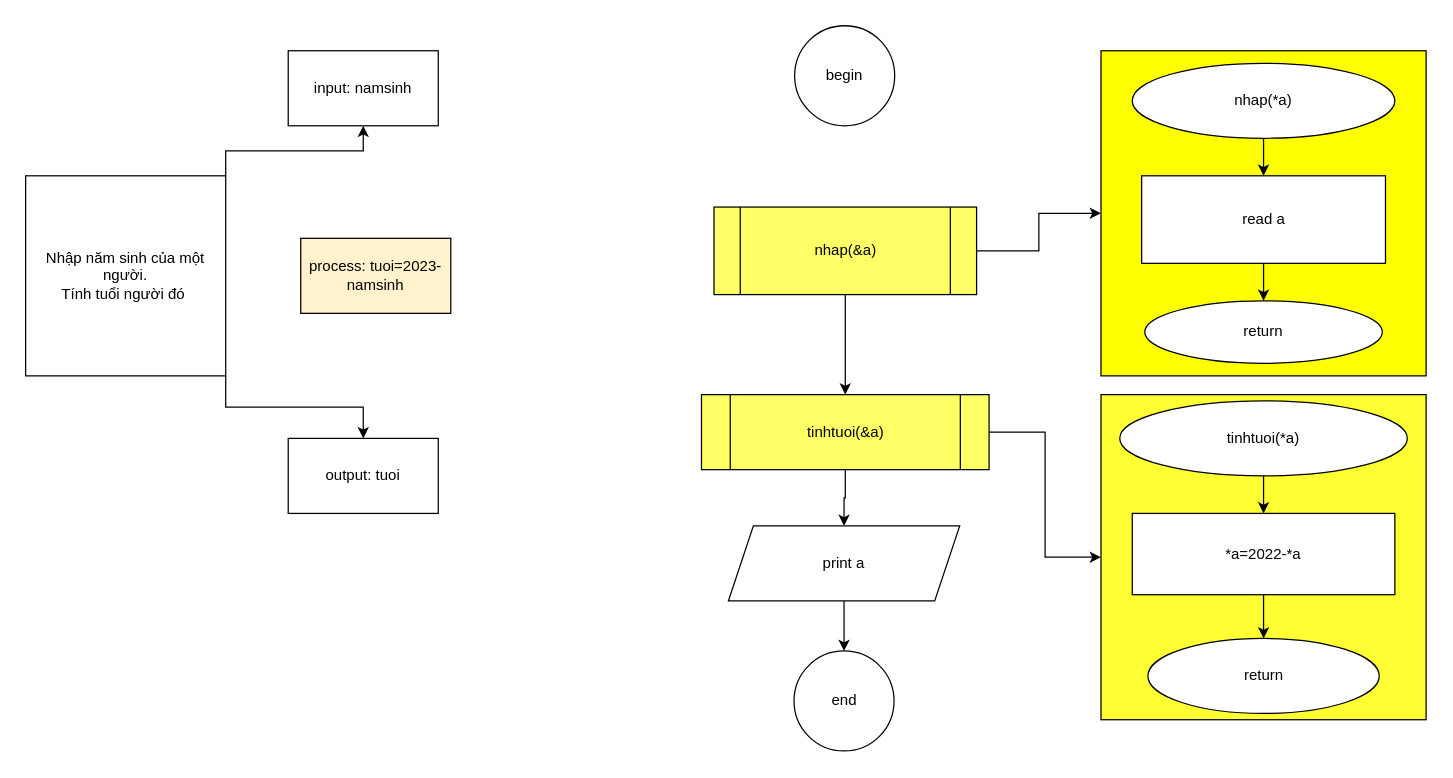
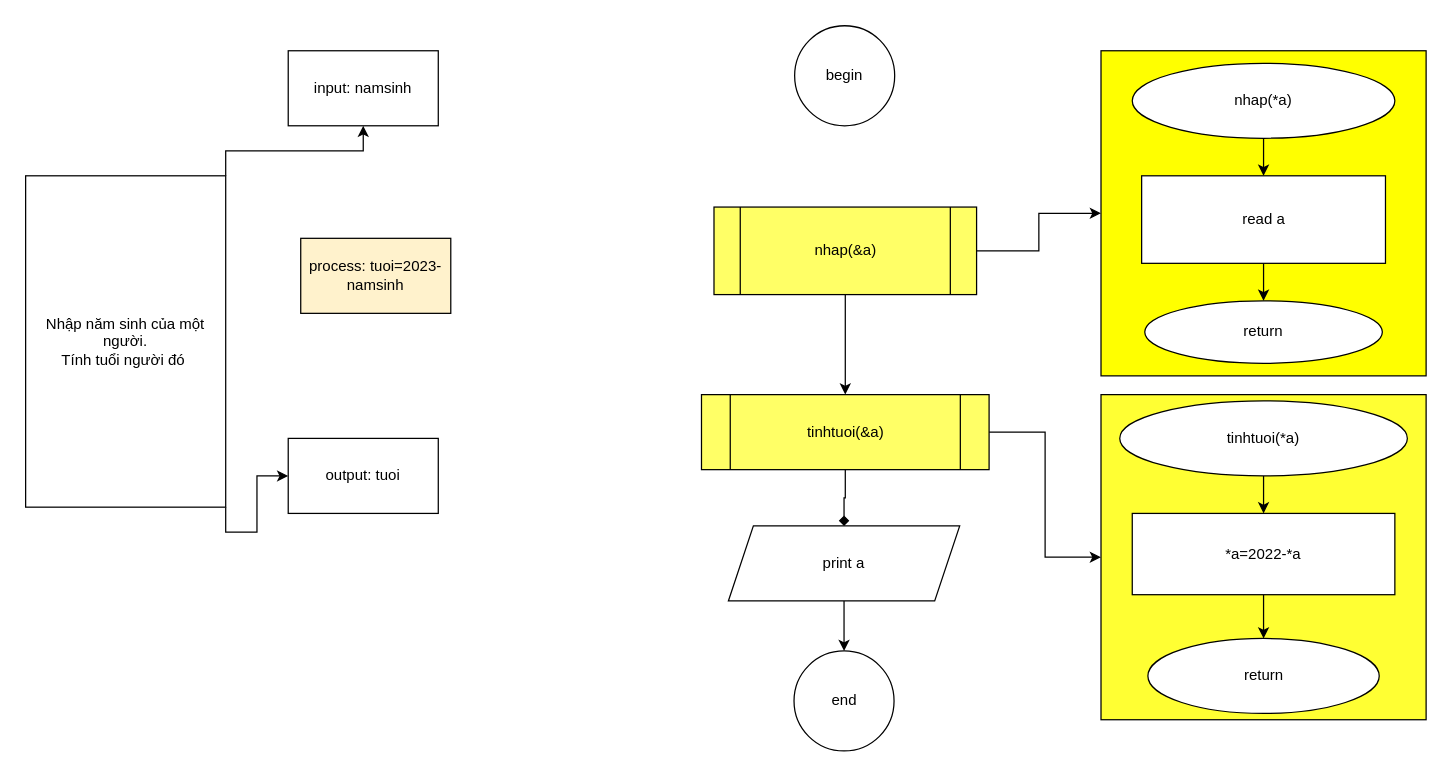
- <mxCell id="27" value="Nhập năm sinh của một người.&lt;br&gt;Tính tuổi người đó&amp;nbsp;" style="whiteSpace=wrap;html=1;aspect=fixed;" parent="1" vertex="1"><mxGeometry x="20" y="140" width="160" height="160" as="geometry" /></mxCell>
+ <mxCell id="27" value="Nhập năm sinh của một người.&lt;br&gt;Tính tuổi người đó&amp;nbsp;" style="whiteSpace=wrap;html=1;aspect=fixed;" parent="1" vertex="1"><mxGeometry x="20" y="140" width="160" height="265" as="geometry" /></mxCell>
- <mxCell id="14" style="edgeStyle=orthogonalEdgeStyle;rounded=0;orthogonalLoop=1;jettySize=auto;html=1;entryX=0.5;entryY=0;entryDx=0;entryDy=0;" parent="1" source="16" target="18" edge="1"><mxGeometry relative="1" as="geometry" /></mxCell>
+ <mxCell id="14" style="edgeStyle=orthogonalEdgeStyle;rounded=0;orthogonalLoop=1;jettySize=auto;html=1;entryX=0.5;entryY=0;entryDx=0;entryDy=0;endArrow=diamond;" parent="1" source="16" target="18" edge="1"><mxGeometry relative="1" as="geometry" /></mxCell>
